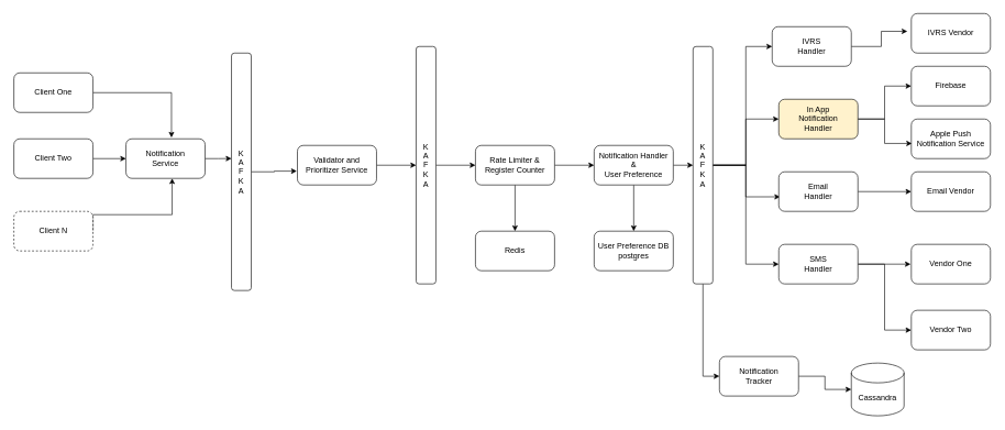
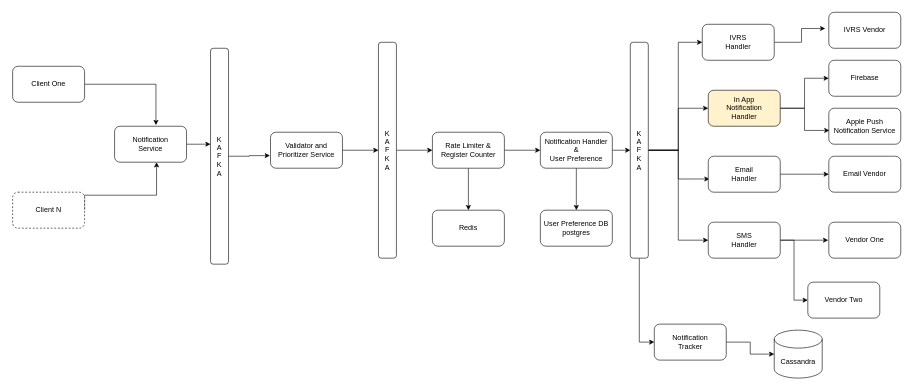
- <mxCell id="5" value="Client Two" style="rounded=1;whiteSpace=wrap;html=1;" vertex="1" parent="1"><mxGeometry x="20" y="210" width="120" height="60" as="geometry" /></mxCell>
- <mxCell id="4" style="edgeStyle=orthogonalEdgeStyle;rounded=0;orthogonalLoop=1;jettySize=auto;html=1;exitX=1;exitY=0.5;exitDx=0;exitDy=0;entryX=0;entryY=0.5;entryDx=0;entryDy=0;" edge="1" parent="1" source="5" target="9"><mxGeometry relative="1" as="geometry" /></mxCell>
- <mxCell id="41" value="Vendor Two" style="rounded=1;whiteSpace=wrap;html=1;" vertex="1" parent="1"><mxGeometry x="1381" y="470" width="120" height="60" as="geometry" /></mxCell>
+ <mxCell id="41" value="Vendor Two" style="rounded=1;whiteSpace=wrap;html=1;" vertex="1" parent="1"><mxGeometry x="1346" y="470" width="120" height="60" as="geometry" /></mxCell>
